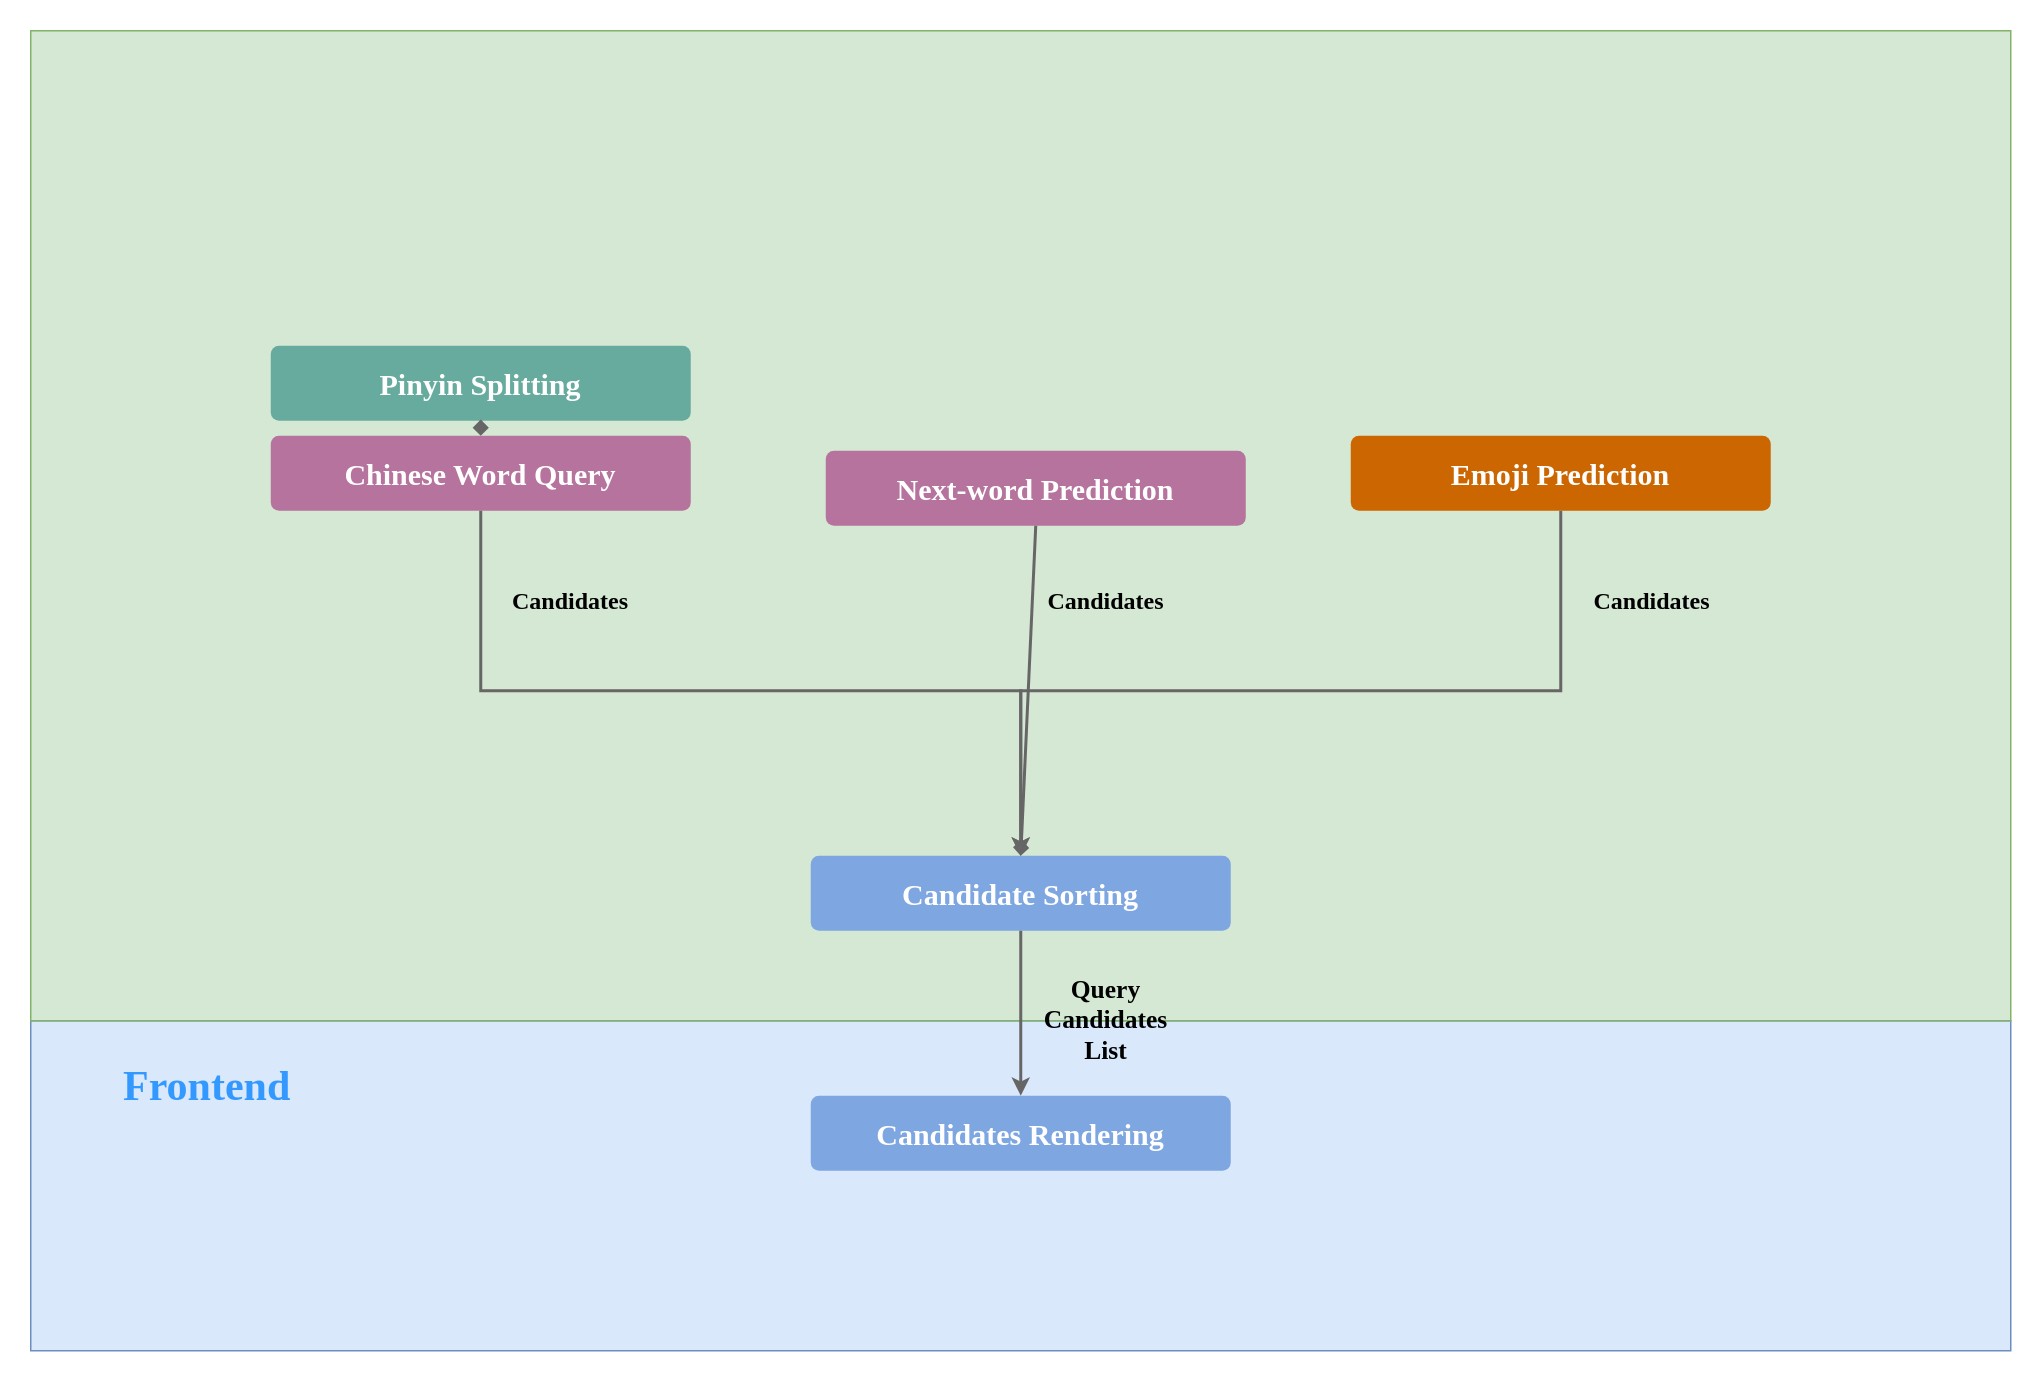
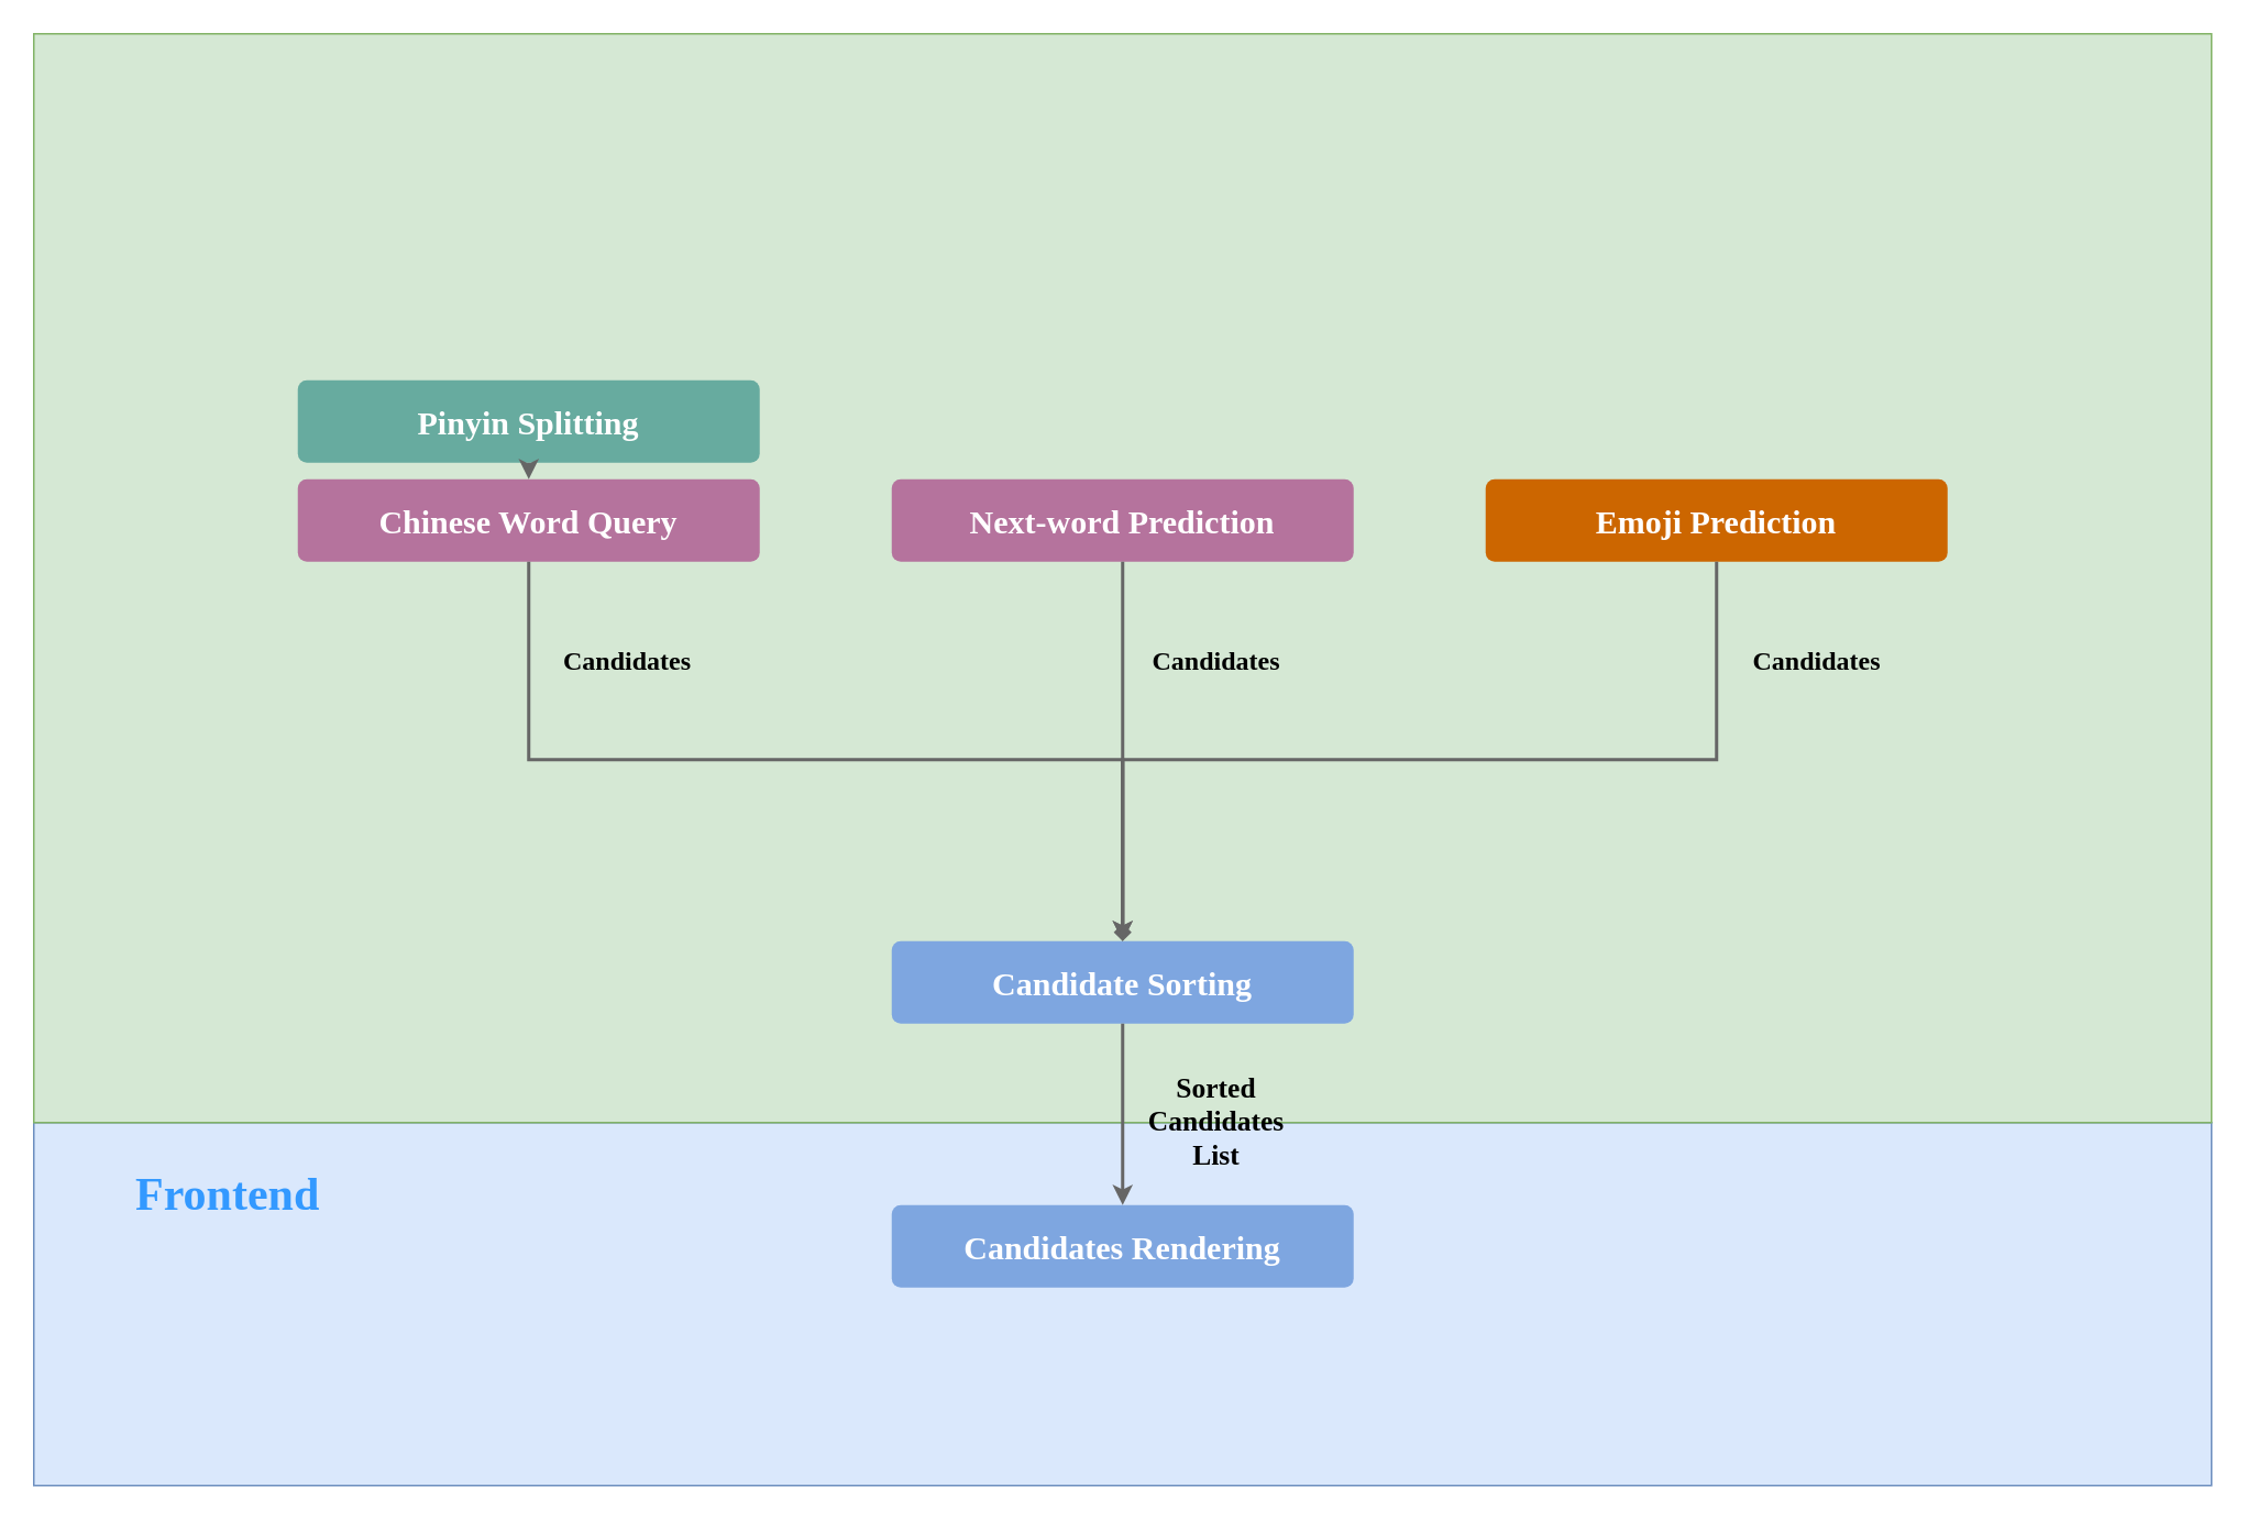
- <mxCell id="9" value="" style="endArrow=diamond;html=1;exitX=0.5;exitY=1;exitDx=0;exitDy=0;entryX=0.5;entryY=0;entryDx=0;entryDy=0;strokeWidth=2;strokeColor=#666666;" parent="1" source="4" target="5" edge="1"><mxGeometry width="50" height="50" relative="1" as="geometry"><mxPoint x="510" y="370" as="sourcePoint" /><mxPoint x="560" y="320" as="targetPoint" /></mxGeometry></mxCell>
+ <mxCell id="9" value="" style="endArrow=classic;html=1;exitX=0.5;exitY=1;exitDx=0;exitDy=0;entryX=0.5;entryY=0;entryDx=0;entryDy=0;strokeWidth=2;strokeColor=#666666;" parent="1" source="4" target="5" edge="1"><mxGeometry width="50" height="50" relative="1" as="geometry"><mxPoint x="510" y="370" as="sourcePoint" /><mxPoint x="560" y="320" as="targetPoint" /></mxGeometry></mxCell>
- <mxCell id="6" value="&lt;font color=&quot;#ffffff&quot; data-font-src=&quot;https://fonts.googleapis.com/css?family=Montserrat&quot; face=&quot;Montserrat&quot;&gt;&lt;span style=&quot;font-size: 20px&quot;&gt;&lt;b&gt;Next-word Prediction&lt;/b&gt;&lt;/span&gt;&lt;/font&gt;" style="rounded=1;whiteSpace=wrap;html=1;arcSize=11;strokeColor=none;fillColor=#B5739D;" parent="1" vertex="1"><mxGeometry x="550" y="300" width="280" height="50" as="geometry" /></mxCell>
+ <mxCell id="6" value="&lt;font color=&quot;#ffffff&quot; data-font-src=&quot;https://fonts.googleapis.com/css?family=Montserrat&quot; face=&quot;Montserrat&quot;&gt;&lt;span style=&quot;font-size: 20px&quot;&gt;&lt;b&gt;Next-word Prediction&lt;/b&gt;&lt;/span&gt;&lt;/font&gt;" style="rounded=1;whiteSpace=wrap;html=1;arcSize=11;strokeColor=none;fillColor=#B5739D;" parent="1" vertex="1"><mxGeometry x="540" y="290" width="280" height="50" as="geometry" /></mxCell>
- <mxCell id="18" value="&lt;font style=&quot;font-size: 17px&quot; data-font-src=&quot;https://fonts.googleapis.com/css?family=Montserrat&quot; face=&quot;Montserrat&quot;&gt;&lt;b&gt;Query Candidates List&lt;/b&gt;&lt;/font&gt;" style="text;html=1;strokeColor=none;fillColor=none;align=center;verticalAlign=middle;whiteSpace=wrap;rounded=0;" parent="1" vertex="1"><mxGeometry x="687" y="670" width="100" height="20" as="geometry" /></mxCell>
+ <mxCell id="18" value="&lt;font style=&quot;font-size: 17px&quot; data-font-src=&quot;https://fonts.googleapis.com/css?family=Montserrat&quot; face=&quot;Montserrat&quot;&gt;&lt;b&gt;Sorted Candidates List&lt;/b&gt;&lt;/font&gt;" style="text;html=1;strokeColor=none;fillColor=none;align=center;verticalAlign=middle;whiteSpace=wrap;rounded=0;" parent="1" vertex="1"><mxGeometry x="687" y="670" width="100" height="20" as="geometry" /></mxCell>
